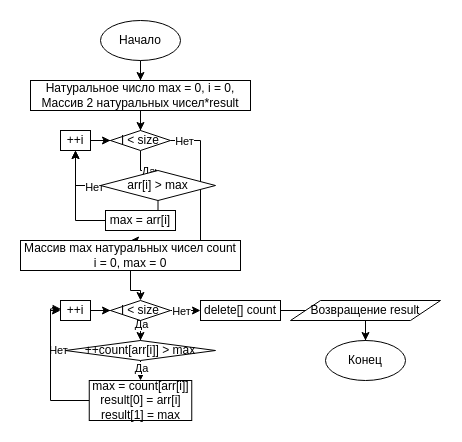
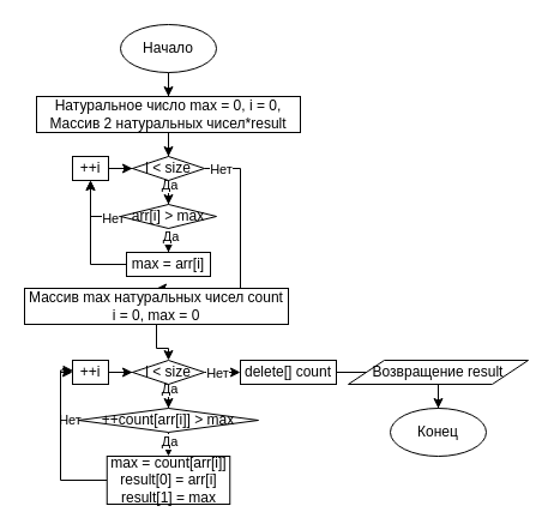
- <mxCell id="16" value="arr[i] &amp;gt; max" style="rhombus;whiteSpace=wrap;html=1;" vertex="1" parent="1"><mxGeometry x="100" y="170" width="115" height="30" as="geometry" /></mxCell>
+ <mxCell id="16" value="arr[i] &amp;gt; max" style="rhombus;whiteSpace=wrap;html=1;" vertex="1" parent="1"><mxGeometry x="100" y="170" width="80" height="20" as="geometry" /></mxCell>
